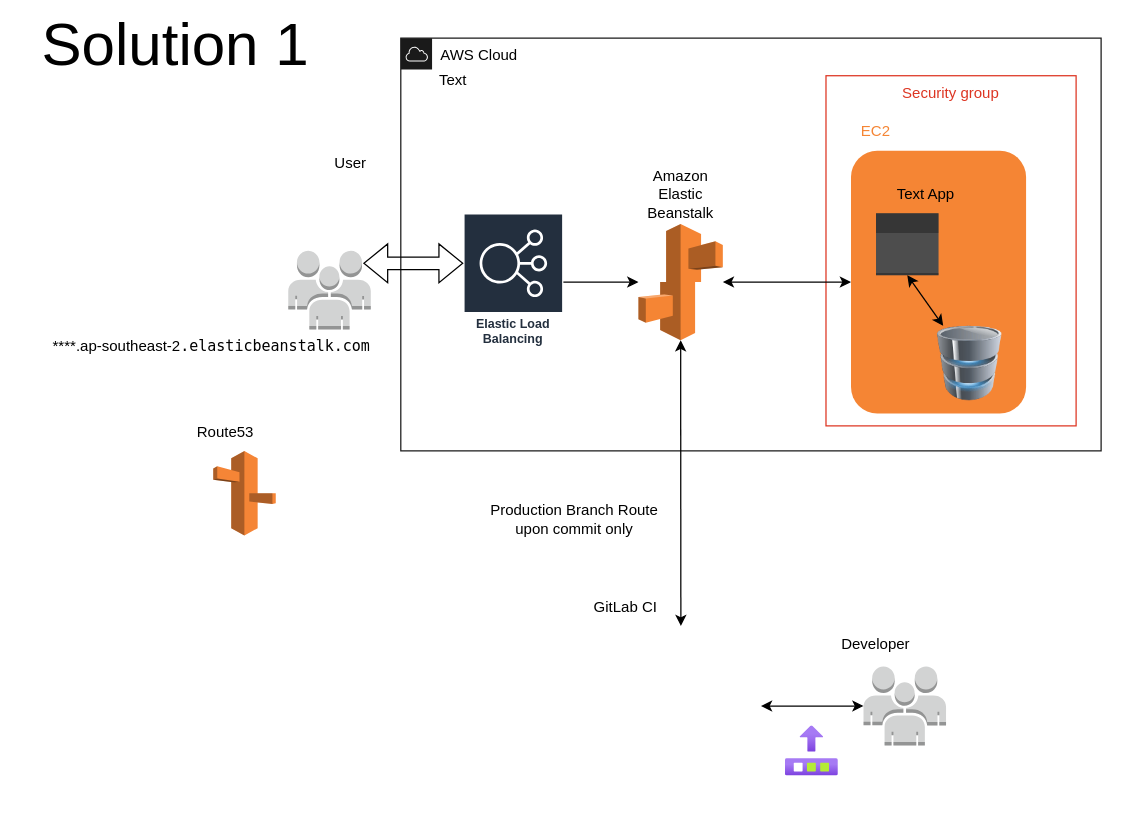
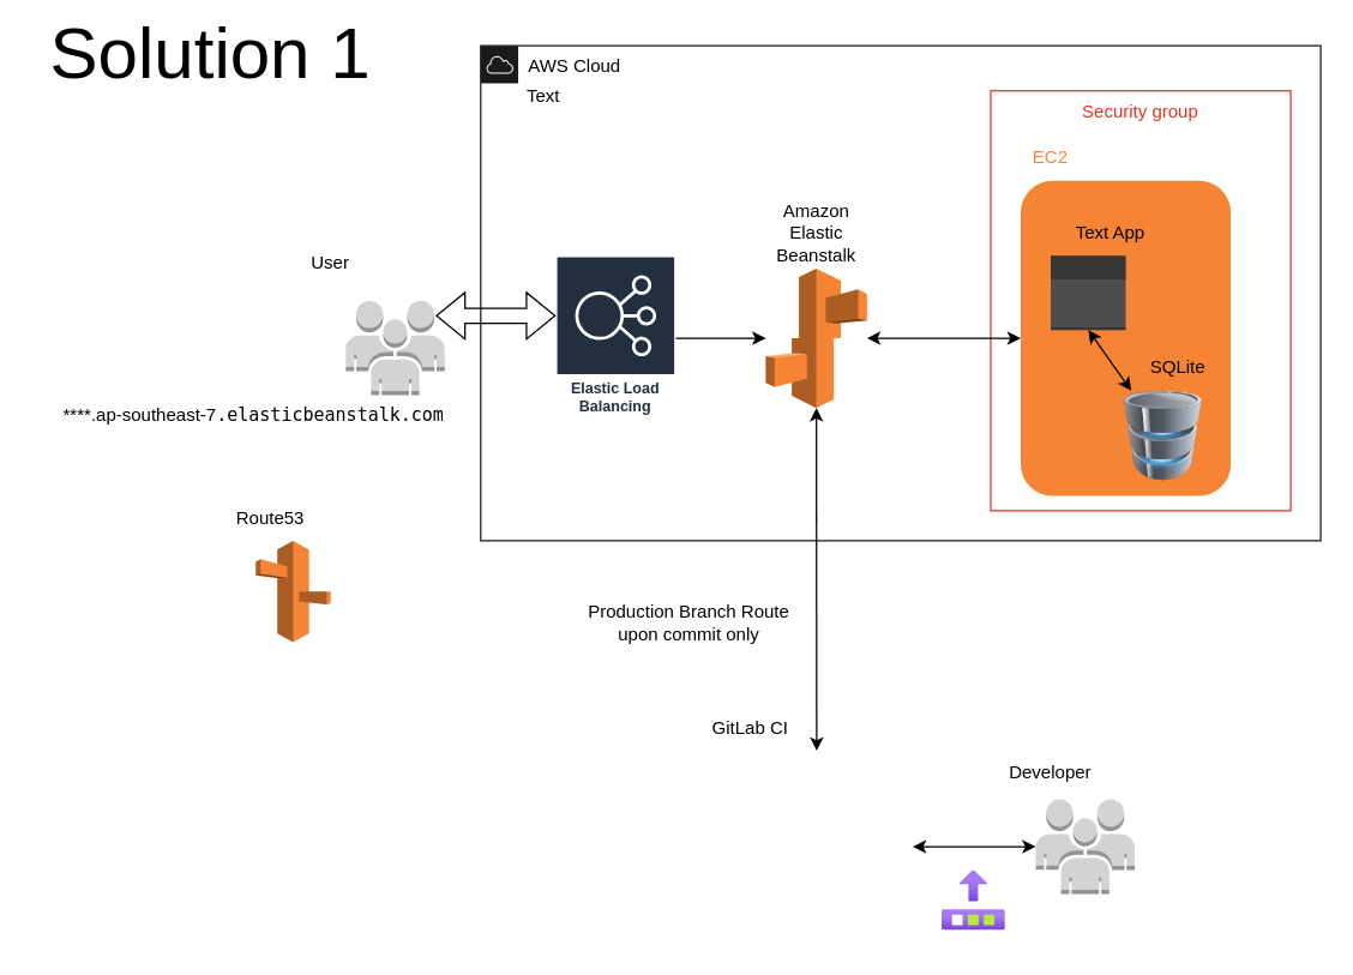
- <mxCell id="28" value="User" style="text;html=1;strokeColor=none;fillColor=none;align=center;verticalAlign=middle;whiteSpace=wrap;rounded=0;" vertex="1" parent="1"><mxGeometry x="250" y="115" width="60" height="30" as="geometry" /></mxCell>
+ <mxCell id="28" value="User" style="text;html=1;strokeColor=none;fillColor=none;align=center;verticalAlign=middle;whiteSpace=wrap;rounded=0;" vertex="1" parent="1"><mxGeometry x="190" y="160" width="60" height="30" as="geometry" /></mxCell>
+ <mxCell id="12" value="SQLite" style="text;html=1;strokeColor=none;fillColor=none;align=center;verticalAlign=middle;whiteSpace=wrap;rounded=0;" vertex="1" parent="10"><mxGeometry x="10" width="60" height="30" as="geometry" /></mxCell>
- <mxCell id="32" value="****.ap-southeast-2&lt;code class=&quot;code&quot;&gt;.elasticbeanstalk.com&lt;/code&gt;" style="text;whiteSpace=wrap;html=1;" vertex="1" parent="1"><mxGeometry x="40" y="263" width="360" height="40" as="geometry" /></mxCell>
+ <mxCell id="32" value="****.ap-southeast-7&lt;code class=&quot;code&quot;&gt;.elasticbeanstalk.com&lt;/code&gt;" style="text;whiteSpace=wrap;html=1;" vertex="1" parent="1"><mxGeometry x="40" y="263" width="360" height="40" as="geometry" /></mxCell>
